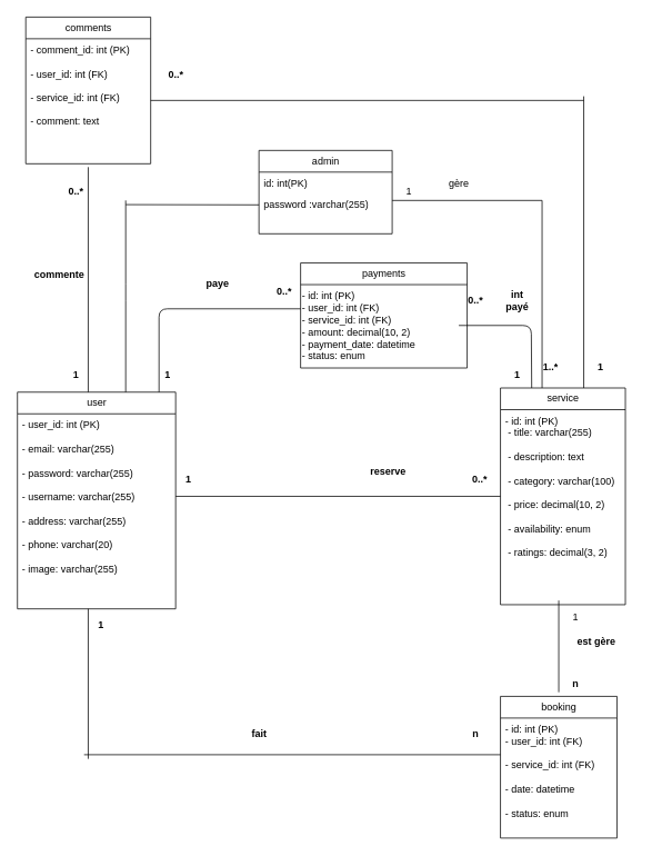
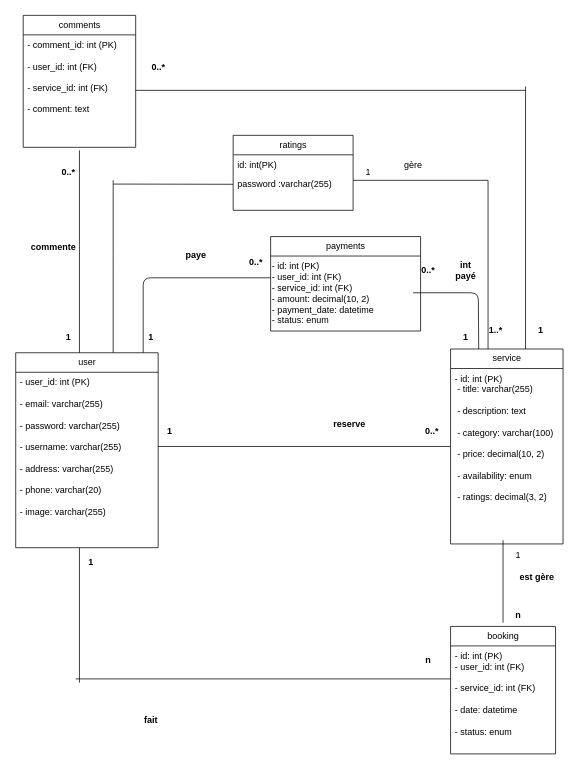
- <mxCell id="17" value="admin" style="swimlane;fontStyle=0;childLayout=stackLayout;horizontal=1;startSize=26;fillColor=none;horizontalStack=0;resizeParent=1;resizeParentMax=0;resizeLast=0;collapsible=1;marginBottom=0;html=1;" parent="1" vertex="1"><mxGeometry x="310" y="180" width="160" height="100" as="geometry" /></mxCell>
+ <mxCell id="17" value="ratings" style="swimlane;fontStyle=0;childLayout=stackLayout;horizontal=1;startSize=26;fillColor=none;horizontalStack=0;resizeParent=1;resizeParentMax=0;resizeLast=0;collapsible=1;marginBottom=0;html=1;" parent="1" vertex="1"><mxGeometry x="310" y="180" width="160" height="100" as="geometry" /></mxCell>
- <mxCell id="28" value="&lt;b&gt;fait&lt;/b&gt;" style="text;html=1;align=center;verticalAlign=middle;resizable=0;points=[];autosize=1;strokeColor=none;fillColor=none;fontColor=none;" parent="1" vertex="1"><mxGeometry x="290" y="865" width="40" height="30" as="geometry" /></mxCell>
+ <mxCell id="28" value="&lt;b&gt;fait&lt;/b&gt;" style="text;html=1;align=center;verticalAlign=middle;resizable=0;points=[];autosize=1;strokeColor=none;fillColor=none;fontColor=none;" parent="1" vertex="1"><mxGeometry x="180" y="945" width="40" height="30" as="geometry" /></mxCell>
